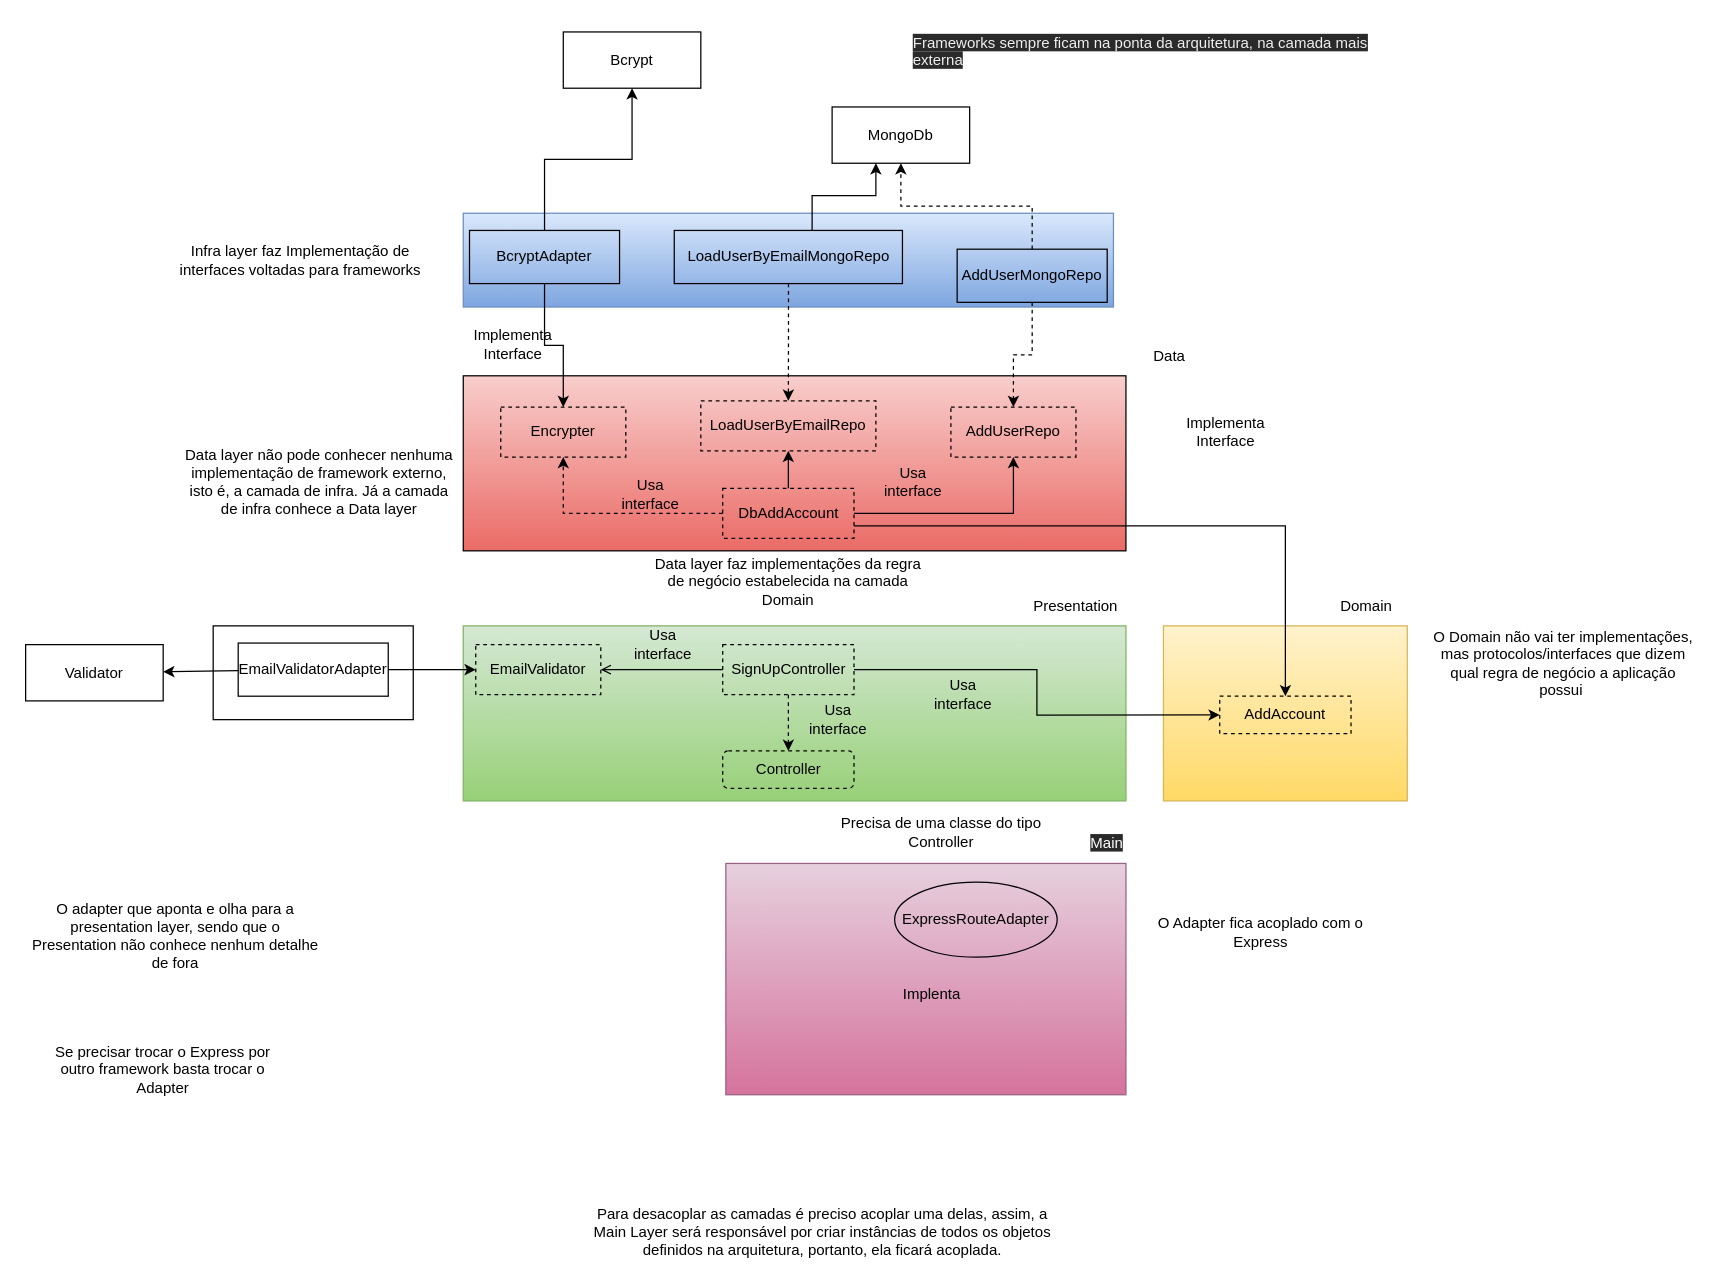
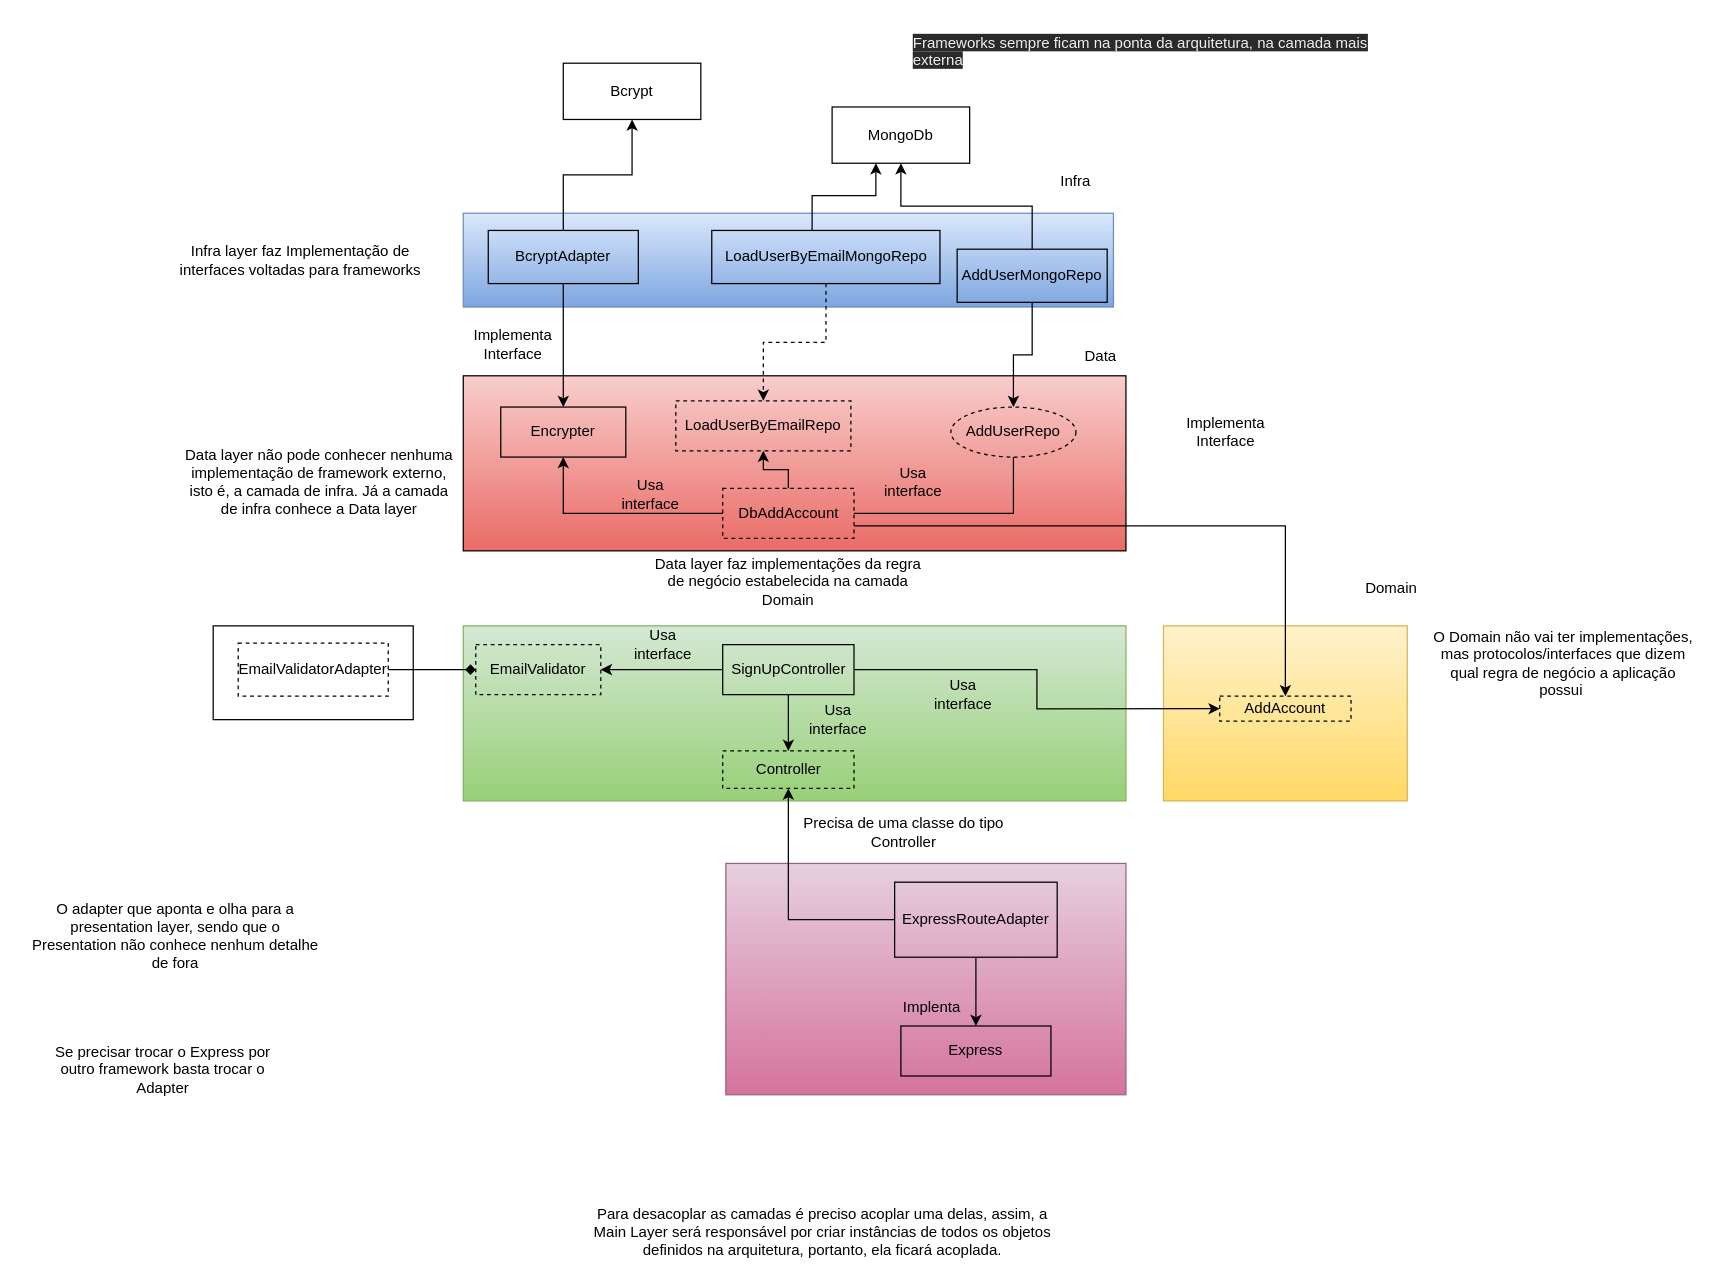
- <mxCell id="40" value="Bcrypt" style="rounded=0;whiteSpace=wrap;html=1;fillColor=none;" vertex="1" parent="1"><mxGeometry x="450" y="25" width="110" height="45" as="geometry" /></mxCell>
+ <mxCell id="40" value="Bcrypt" style="rounded=0;whiteSpace=wrap;html=1;fillColor=none;" vertex="1" parent="1"><mxGeometry x="450" y="50" width="110" height="45" as="geometry" /></mxCell>
+ <mxCell id="45" value="Infra" style="text;html=1;strokeColor=none;fillColor=none;align=center;verticalAlign=middle;whiteSpace=wrap;rounded=0;dashed=1;" vertex="1" parent="1"><mxGeometry x="820" y="130" width="80" height="30" as="geometry" /></mxCell>
- <mxCell id="51" style="edgeStyle=orthogonalEdgeStyle;rounded=0;html=1;strokeColor=#000000;dashed=1;" edge="1" parent="1" source="53" target="54"><mxGeometry relative="1" as="geometry" /></mxCell>
+ <mxCell id="51" style="edgeStyle=orthogonalEdgeStyle;rounded=0;html=1;strokeColor=#000000;" edge="1" parent="1" source="53" target="54"><mxGeometry relative="1" as="geometry" /></mxCell>
- <mxCell id="44" value="BcryptAdapter" style="rounded=0;whiteSpace=wrap;html=1;fillColor=none;fontColor=#000000;strokeColor=#000000;" vertex="1" parent="1"><mxGeometry x="375" y="183.75" width="120" height="42.5" as="geometry" /></mxCell>
+ <mxCell id="44" value="BcryptAdapter" style="rounded=0;whiteSpace=wrap;html=1;fillColor=none;fontColor=#000000;strokeColor=#000000;" vertex="1" parent="1"><mxGeometry x="390" y="183.75" width="120" height="42.5" as="geometry" /></mxCell>
- <mxCell id="64" value="LoadUserByEmailMongoRepo" style="rounded=0;whiteSpace=wrap;html=1;fillColor=none;fontColor=#000000;strokeColor=#000000;" vertex="1" parent="1"><mxGeometry x="538.75" y="183.75" width="182.5" height="42.5" as="geometry" /></mxCell>
+ <mxCell id="64" value="LoadUserByEmailMongoRepo" style="rounded=0;whiteSpace=wrap;html=1;fillColor=none;fontColor=#000000;strokeColor=#000000;" vertex="1" parent="1"><mxGeometry x="568.75" y="183.75" width="182.5" height="42.5" as="geometry" /></mxCell>
- <mxCell id="52" style="edgeStyle=orthogonalEdgeStyle;rounded=0;html=1;strokeColor=#000000;dashed=1;" edge="1" parent="1" source="53" target="55"><mxGeometry relative="1" as="geometry" /></mxCell>
+ <mxCell id="52" style="edgeStyle=orthogonalEdgeStyle;rounded=0;html=1;strokeColor=#000000;" edge="1" parent="1" source="53" target="55"><mxGeometry relative="1" as="geometry" /></mxCell>
- <mxCell id="32" value="Data" style="text;html=1;strokeColor=none;fillColor=none;align=center;verticalAlign=middle;whiteSpace=wrap;rounded=0;dashed=1;" vertex="1" parent="1"><mxGeometry x="915" y="270" width="40" height="30" as="geometry" /></mxCell>
+ <mxCell id="32" value="Data" style="text;html=1;strokeColor=none;fillColor=none;align=center;verticalAlign=middle;whiteSpace=wrap;rounded=0;dashed=1;" vertex="1" parent="1"><mxGeometry x="860" y="270" width="40" height="30" as="geometry" /></mxCell>
- <mxCell id="61" value="LoadUserByEmailRepo" style="rounded=0;whiteSpace=wrap;html=1;fillColor=none;dashed=1;strokeColor=#000000;fontColor=#000000;" vertex="1" parent="1"><mxGeometry x="560" width="140" height="40" as="geometry" y="320" /></mxCell>
+ <mxCell id="61" value="LoadUserByEmailRepo" style="rounded=0;whiteSpace=wrap;html=1;fillColor=none;dashed=1;strokeColor=#000000;fontColor=#000000;" vertex="1" parent="1"><mxGeometry x="540" y="320" width="140" height="40" as="geometry" /></mxCell>
- <mxCell id="47" value="Encrypter" style="rounded=0;whiteSpace=wrap;html=1;fillColor=none;dashed=1;strokeColor=#000000;fontColor=#000000;" vertex="1" parent="1"><mxGeometry x="400" y="325" width="100" height="40" as="geometry" /></mxCell>
+ <mxCell id="47" value="Encrypter" style="rounded=0;whiteSpace=wrap;html=1;fillColor=none;dashed=0;strokeColor=#000000;fontColor=#000000;" vertex="1" parent="1"><mxGeometry x="400" y="325" width="100" height="40" as="geometry" /></mxCell>
- <mxCell id="55" value="AddUserRepo" style="rounded=0;whiteSpace=wrap;html=1;fillColor=none;dashed=1;strokeColor=#000000;fontColor=#000000;" vertex="1" parent="1"><mxGeometry x="760" y="325" width="100" height="40" as="geometry" /></mxCell>
+ <mxCell id="55" value="AddUserRepo" style="ellipse;whiteSpace=wrap;html=1;fillColor=none;dashed=1;strokeColor=#000000;fontColor=#000000;" vertex="1" parent="1"><mxGeometry x="760" y="325" width="100" height="40" as="geometry" /></mxCell>
- <mxCell id="36" style="edgeStyle=orthogonalEdgeStyle;rounded=0;html=1;strokeColor=#000000;fontColor=#000000;" edge="1" parent="1" source="38" target="55"><mxGeometry relative="1" as="geometry" /></mxCell>
+ <mxCell id="36" style="edgeStyle=orthogonalEdgeStyle;rounded=0;html=1;strokeColor=#000000;fontColor=#000000;endArrow=none;" edge="1" parent="1" source="38" target="55"><mxGeometry relative="1" as="geometry" /></mxCell>
- <mxCell id="35" style="edgeStyle=orthogonalEdgeStyle;rounded=0;html=1;strokeColor=#000000;fontColor=#000000;dashed=1;" edge="1" parent="1" source="38" target="47"><mxGeometry relative="1" as="geometry" /></mxCell>
+ <mxCell id="35" style="edgeStyle=orthogonalEdgeStyle;rounded=0;html=1;strokeColor=#000000;fontColor=#000000;" edge="1" parent="1" source="38" target="47"><mxGeometry relative="1" as="geometry" /></mxCell>
- <mxCell id="11" value="Presentation" style="text;html=1;strokeColor=none;fillColor=none;align=center;verticalAlign=middle;whiteSpace=wrap;rounded=0;dashed=1;" vertex="1" parent="1"><mxGeometry x="820" y="470" width="80" height="30" as="geometry" /></mxCell>
- <mxCell id="29" value="Domain" style="text;html=1;strokeColor=none;fillColor=none;align=center;verticalAlign=middle;whiteSpace=wrap;rounded=0;dashed=1;" vertex="1" parent="1"><mxGeometry x="1060" y="470" width="65" height="30" as="geometry" /></mxCell>
+ <mxCell id="29" value="Domain" style="text;html=1;strokeColor=none;fillColor=none;align=center;verticalAlign=middle;whiteSpace=wrap;rounded=0;dashed=1;" vertex="1" parent="1"><mxGeometry x="1080" y="455" width="65" height="30" as="geometry" /></mxCell>
- <mxCell id="25" value="EmailValidatorAdapter" style="rounded=0;whiteSpace=wrap;html=1;fillColor=none;" vertex="1" parent="1"><mxGeometry x="190" y="513.75" width="120" height="42.5" as="geometry" /></mxCell>
+ <mxCell id="25" value="EmailValidatorAdapter" style="rounded=0;whiteSpace=wrap;html=1;fillColor=none;dashed=1;" vertex="1" parent="1"><mxGeometry x="190" y="513.75" width="120" height="42.5" as="geometry" /></mxCell>
- <mxCell id="23" style="edgeStyle=none;html=1;entryX=0;entryY=0.5;entryDx=0;entryDy=0;" edge="1" parent="1" source="25" target="22"><mxGeometry relative="1" as="geometry" /></mxCell>
+ <mxCell id="23" style="edgeStyle=none;html=1;entryX=0;entryY=0.5;entryDx=0;entryDy=0;endArrow=diamond;" edge="1" parent="1" source="25" target="22"><mxGeometry relative="1" as="geometry" /></mxCell>
- <mxCell id="7" style="edgeStyle=none;html=1;strokeColor=#000000;fontColor=#000000;endArrow=open;" edge="1" parent="1" source="9" target="22"><mxGeometry relative="1" as="geometry" /></mxCell>
+ <mxCell id="7" style="edgeStyle=none;html=1;strokeColor=#000000;fontColor=#000000;" edge="1" parent="1" source="9" target="22"><mxGeometry relative="1" as="geometry" /></mxCell>
- <mxCell id="9" value="SignUpController" style="rounded=0;whiteSpace=wrap;html=1;fillColor=none;strokeColor=#000000;fontColor=#000000;dashed=1;" vertex="1" parent="1"><mxGeometry x="577.5" y="515" width="105" height="40" as="geometry" /></mxCell>
+ <mxCell id="9" value="SignUpController" style="rounded=0;whiteSpace=wrap;html=1;fillColor=none;strokeColor=#000000;fontColor=#000000;" vertex="1" parent="1"><mxGeometry x="577.5" y="515" width="105" height="40" as="geometry" /></mxCell>
- <mxCell id="24" style="edgeStyle=none;html=1;" edge="1" parent="1" source="25" target="26"><mxGeometry relative="1" as="geometry" /></mxCell>
- <mxCell id="26" value="Validator" style="rounded=0;whiteSpace=wrap;html=1;fillColor=none;" vertex="1" parent="1"><mxGeometry x="20" y="515" width="110" height="45" as="geometry" /></mxCell>
- <mxCell id="28" value="AddAccount" style="rounded=0;whiteSpace=wrap;html=1;fillColor=none;dashed=1;strokeColor=#000000;fontColor=#000000;" vertex="1" parent="1"><mxGeometry x="975" y="556.25" width="105" height="30" as="geometry" /></mxCell>
+ <mxCell id="28" value="AddAccount" style="rounded=0;whiteSpace=wrap;html=1;fillColor=none;dashed=1;strokeColor=#000000;fontColor=#000000;" vertex="1" parent="1"><mxGeometry x="975" y="556.25" width="105" height="20" as="geometry" /></mxCell>
- <mxCell id="6" style="edgeStyle=none;html=1;strokeColor=#000000;fontColor=#000000;dashed=1;" edge="1" parent="1" source="9" target="10"><mxGeometry relative="1" as="geometry" /></mxCell>
+ <mxCell id="6" style="edgeStyle=none;html=1;strokeColor=#000000;fontColor=#000000;" edge="1" parent="1" source="9" target="10"><mxGeometry relative="1" as="geometry" /></mxCell>
- <mxCell id="10" value="Controller" style="whiteSpace=wrap;html=1;fillColor=none;dashed=1;strokeColor=#000000;fontColor=#000000;rounded=1;" vertex="1" parent="1"><mxGeometry x="577.5" y="600" width="105" height="30" as="geometry" /></mxCell>
+ <mxCell id="10" value="Controller" style="rounded=0;whiteSpace=wrap;html=1;fillColor=none;dashed=1;strokeColor=#000000;fontColor=#000000;" vertex="1" parent="1"><mxGeometry x="577.5" y="600" width="105" height="30" as="geometry" /></mxCell>
- <mxCell id="16" value="Precisa de uma classe do tipo Controller" style="text;html=1;strokeColor=none;fillColor=none;align=center;verticalAlign=middle;whiteSpace=wrap;rounded=0;" vertex="1" parent="1"><mxGeometry x="665" y="650" width="175" height="30" as="geometry" /></mxCell>
+ <mxCell id="16" value="Precisa de uma classe do tipo Controller" style="text;html=1;strokeColor=none;fillColor=none;align=center;verticalAlign=middle;whiteSpace=wrap;rounded=0;" vertex="1" parent="1"><mxGeometry x="635" y="650" width="175" height="30" as="geometry" /></mxCell>
- <mxCell id="60" value="&lt;span style=&quot;font-family: &amp;#34;helvetica&amp;#34; ; font-size: 12px ; font-style: normal ; letter-spacing: normal ; text-align: center ; text-indent: 0px ; text-transform: none ; word-spacing: 0px ; background-color: rgb(42 , 42 , 42) ; display: inline ; float: none&quot;&gt;&lt;font color=&quot;#ffffff&quot;&gt;Main&lt;/font&gt;&lt;/span&gt;" style="text;whiteSpace=wrap;html=1;" vertex="1" parent="1"><mxGeometry x="870" y="660" width="30" height="30" as="geometry" /></mxCell>
+ <mxCell id="13" style="edgeStyle=orthogonalEdgeStyle;rounded=0;html=1;fontColor=#FFFFFF;strokeColor=#000000;" edge="1" parent="1" source="15" target="10"><mxGeometry relative="1" as="geometry" /></mxCell>
- <mxCell id="15" value="&lt;font color=&quot;#000000&quot;&gt;ExpressRouteAdapter&lt;/font&gt;" style="ellipse;whiteSpace=wrap;html=1;fillColor=none;strokeColor=#000000;" vertex="1" parent="1"><mxGeometry x="715" y="705" width="130" height="60" as="geometry" /></mxCell>
+ <mxCell id="15" value="&lt;font color=&quot;#000000&quot;&gt;ExpressRouteAdapter&lt;/font&gt;" style="rounded=0;whiteSpace=wrap;html=1;fillColor=none;strokeColor=#000000;" vertex="1" parent="1"><mxGeometry x="715" y="705" width="130" height="60" as="geometry" /></mxCell>
- <mxCell id="20" value="O Adapter fica acoplado com o Express" style="text;html=1;strokeColor=none;fillColor=none;align=center;verticalAlign=middle;whiteSpace=wrap;rounded=0;dashed=1;" vertex="1" parent="1"><mxGeometry x="922.5" y="730" width="170" height="30" as="geometry" /></mxCell>
+ <mxCell id="14" style="edgeStyle=orthogonalEdgeStyle;rounded=0;html=1;fontColor=#FFFFFF;strokeColor=#000000;" edge="1" parent="1" source="15" target="18"><mxGeometry relative="1" as="geometry" /></mxCell>
- <mxCell id="19" value="&lt;font color=&quot;#000000&quot;&gt;Implenta&lt;/font&gt;" style="text;html=1;strokeColor=none;fillColor=none;align=center;verticalAlign=middle;whiteSpace=wrap;rounded=0;dashed=1;" vertex="1" parent="1"><mxGeometry x="715" y="780" width="60" height="30" as="geometry" /></mxCell>
+ <mxCell id="19" value="&lt;font color=&quot;#000000&quot;&gt;Implenta&lt;/font&gt;" style="text;html=1;strokeColor=none;fillColor=none;align=center;verticalAlign=middle;whiteSpace=wrap;rounded=0;dashed=1;" vertex="1" parent="1"><mxGeometry x="715" y="790" width="60" height="30" as="geometry" /></mxCell>
+ <mxCell id="18" value="&lt;font color=&quot;#000000&quot;&gt;Express&lt;/font&gt;" style="rounded=0;whiteSpace=wrap;html=1;fillColor=none;strokeColor=#000000;" vertex="1" parent="1"><mxGeometry x="720" y="820" width="120" height="40" as="geometry" /></mxCell>
